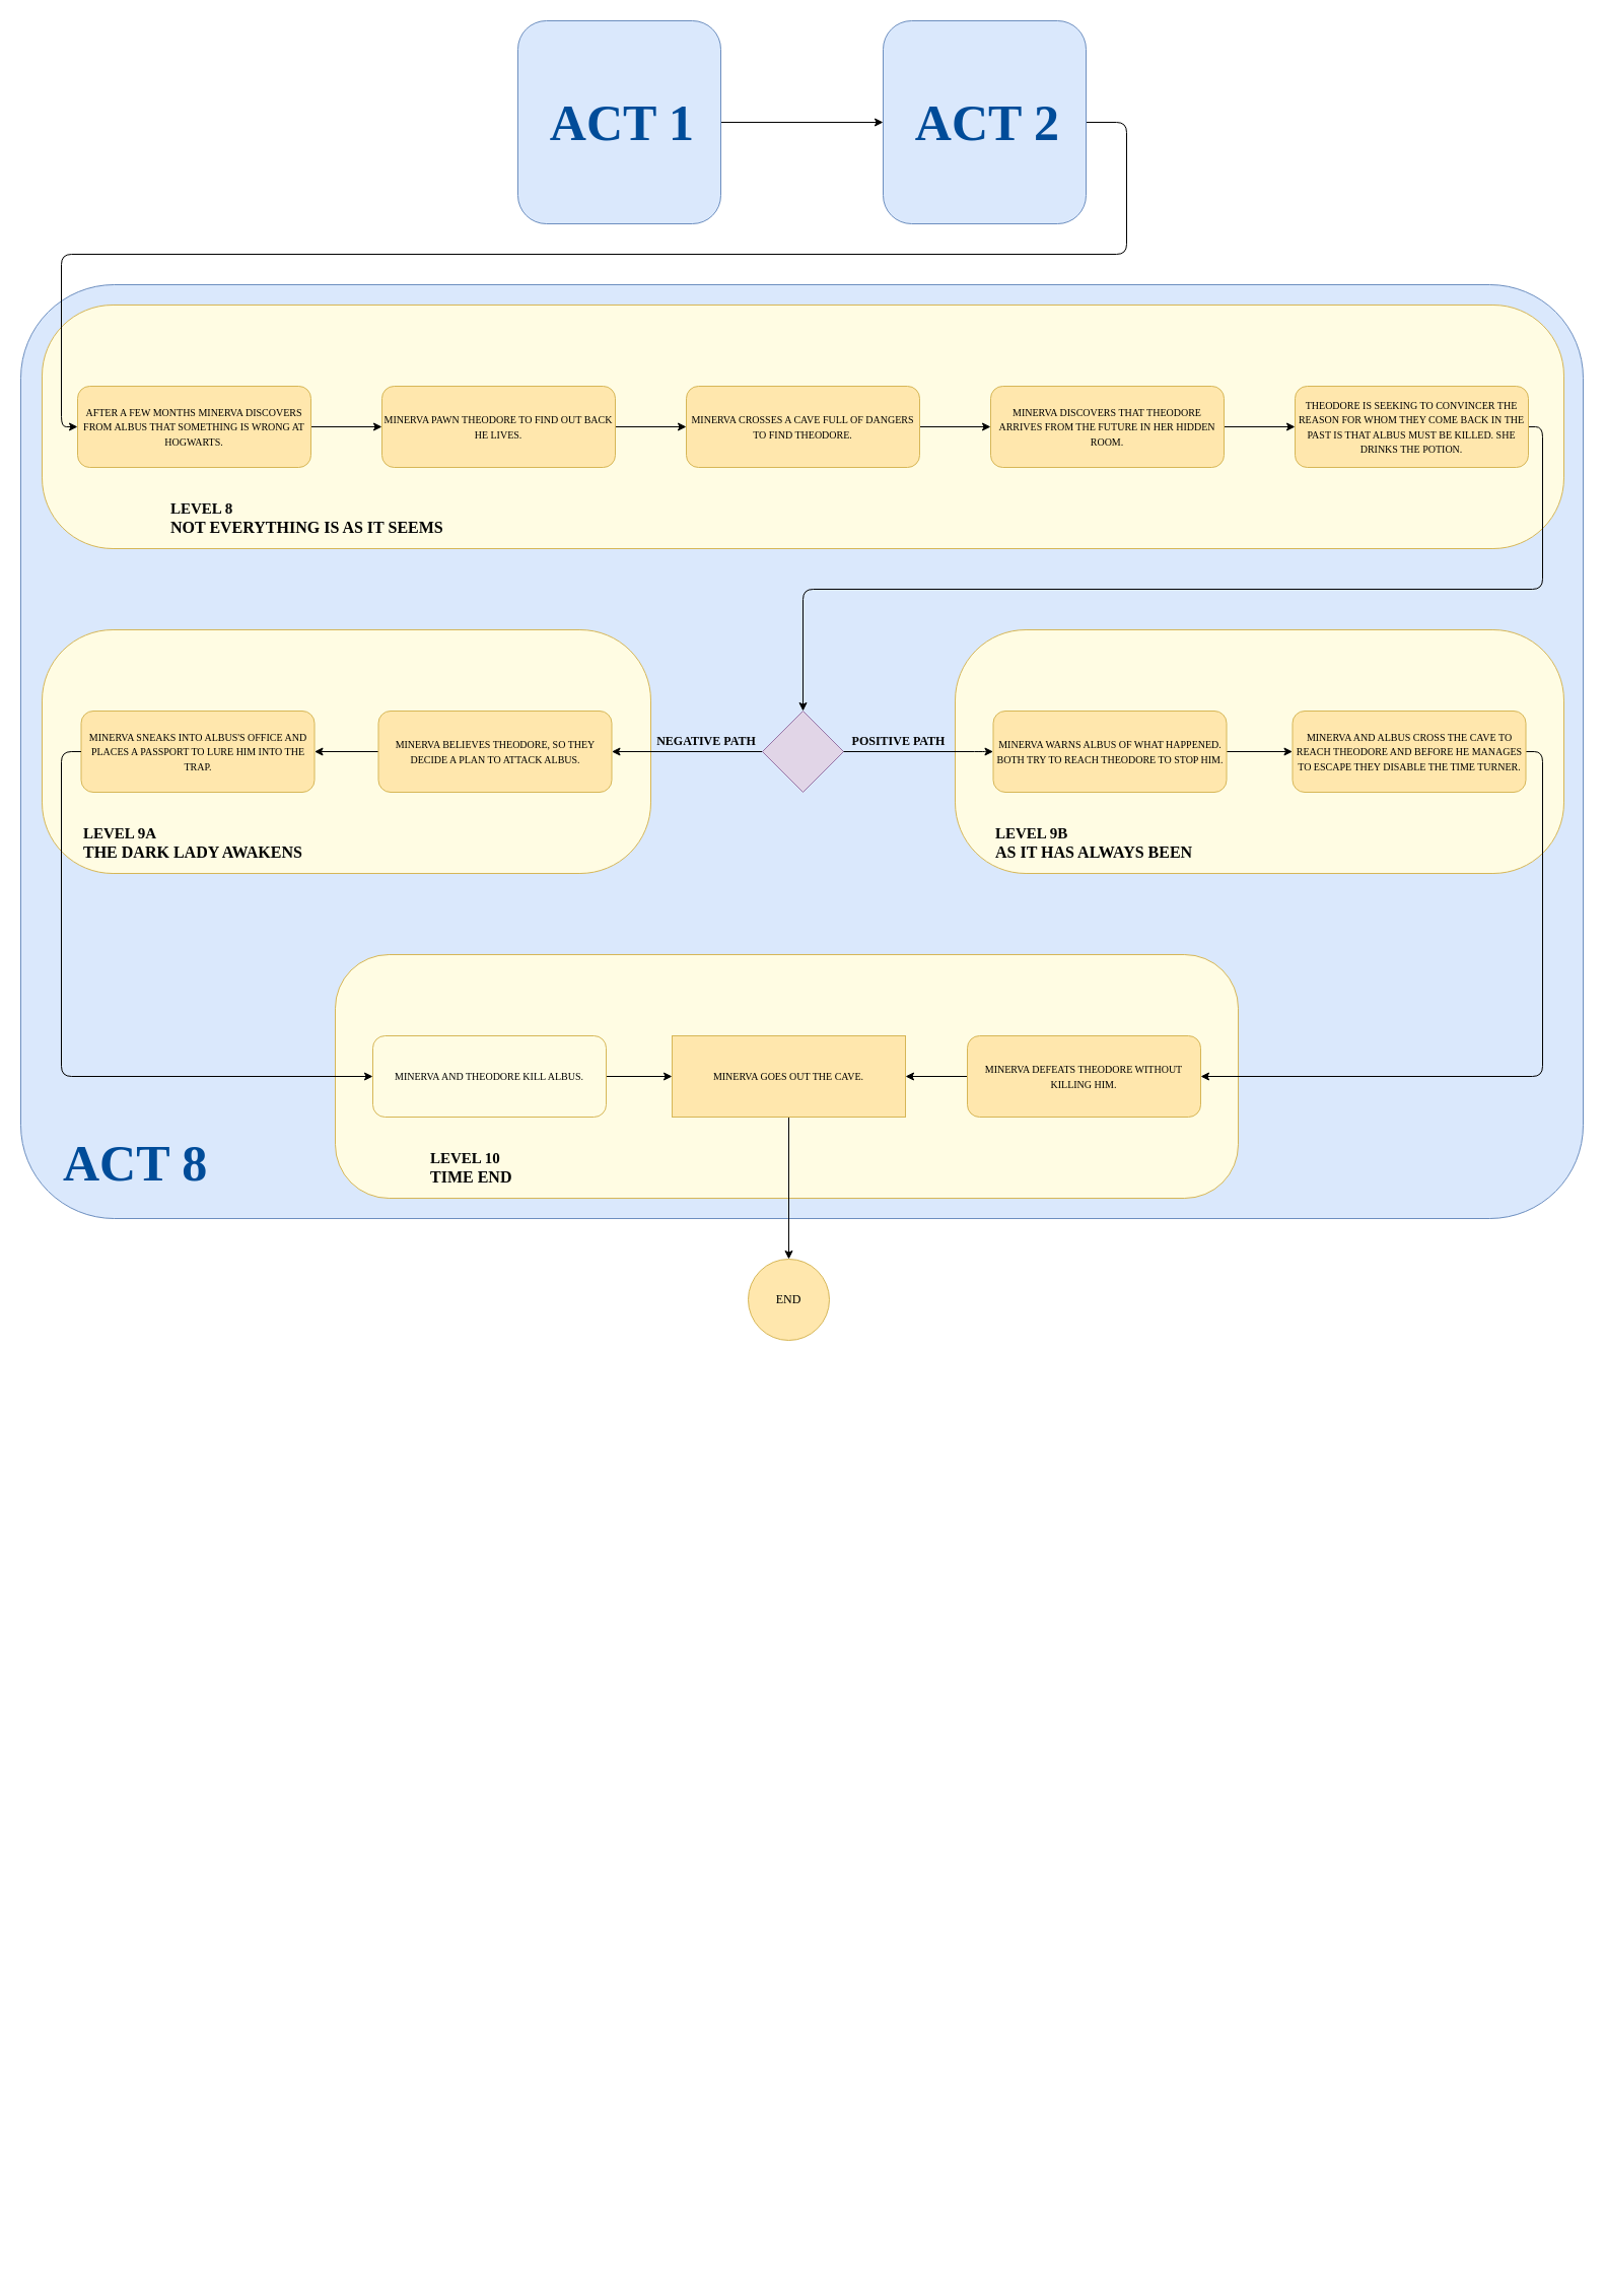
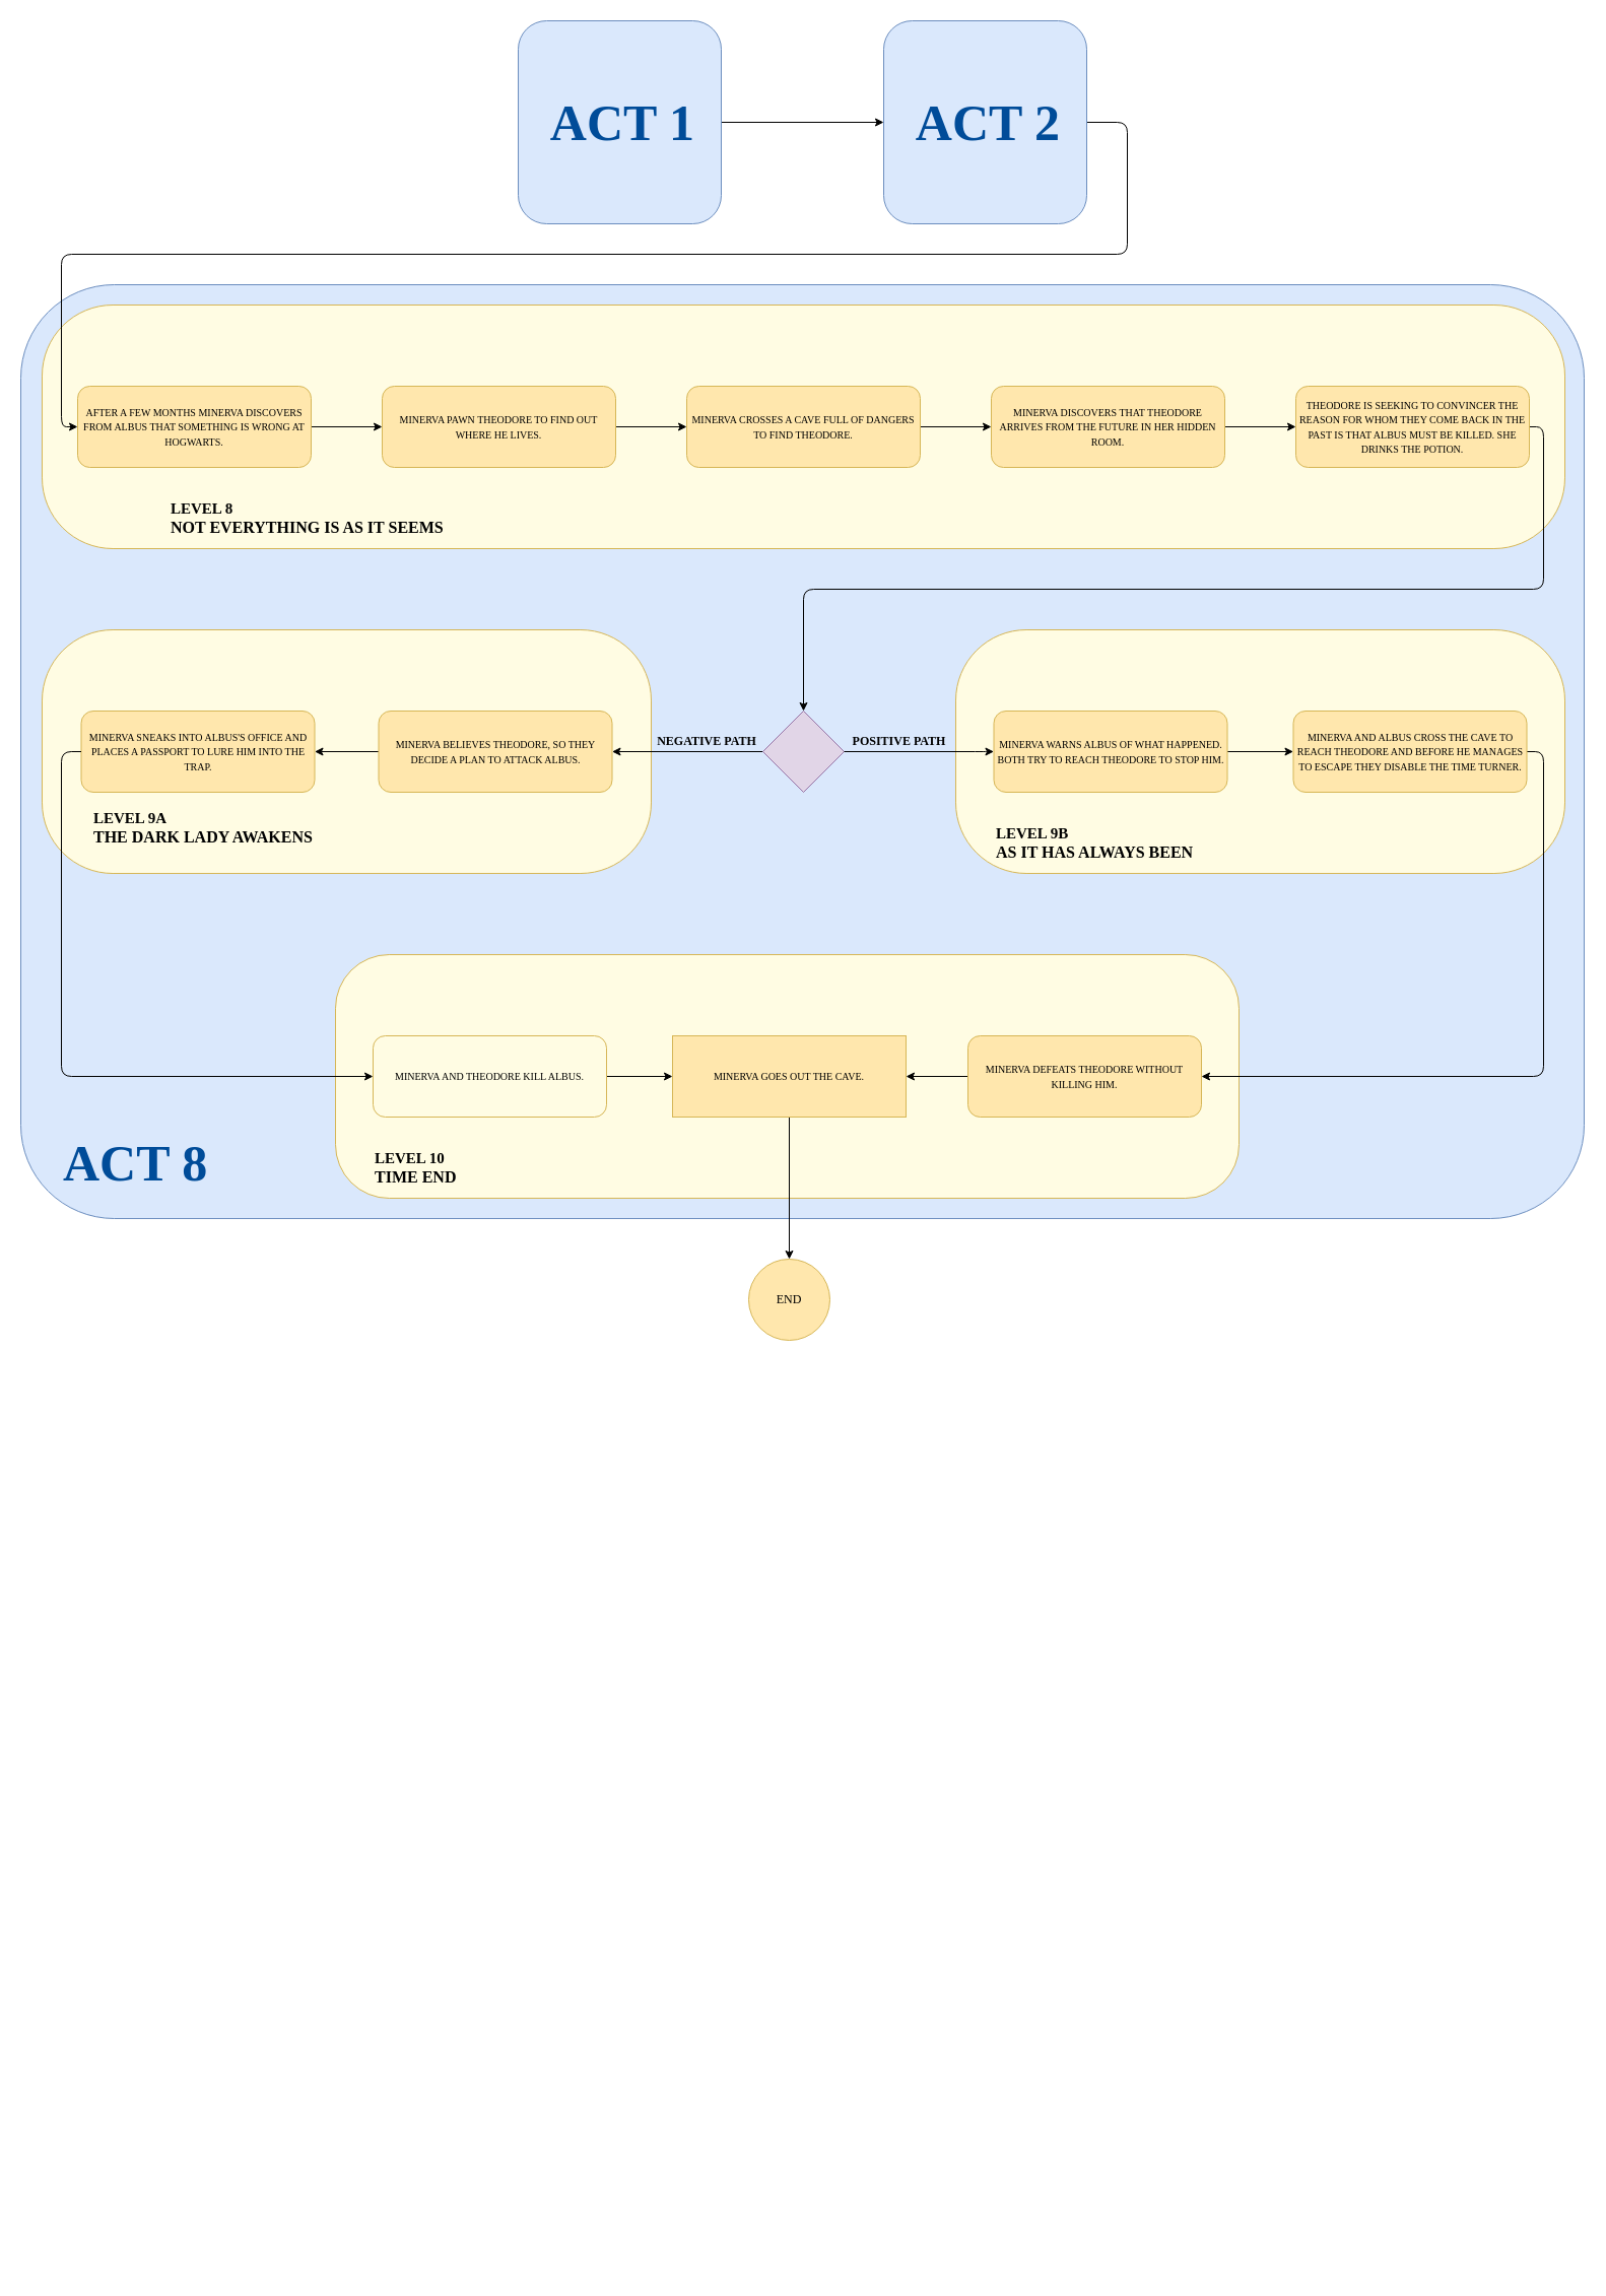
- <mxCell id="7" value="&lt;font face=&quot;comfortaa&quot;&gt;&lt;span style=&quot;font-size: 10px&quot;&gt;MINERVA PAWN THEODORE TO FIND OUT BACK HE LIVES.&lt;/span&gt;&lt;/font&gt;" style="rounded=1;whiteSpace=wrap;html=1;strokeColor=#d6b656;fillColor=#FFE7AD;align=center;perimeterSpacing=0;spacingTop=0;shadow=0;" parent="1" vertex="1"><mxGeometry x="376" y="380" width="230" height="80" as="geometry" /></mxCell>
+ <mxCell id="7" value="&lt;font face=&quot;comfortaa&quot;&gt;&lt;span style=&quot;font-size: 10px&quot;&gt;MINERVA PAWN THEODORE TO FIND OUT WHERE HE LIVES.&lt;/span&gt;&lt;/font&gt;" style="rounded=1;whiteSpace=wrap;html=1;strokeColor=#d6b656;fillColor=#FFE7AD;align=center;perimeterSpacing=0;spacingTop=0;shadow=0;" parent="1" vertex="1"><mxGeometry x="376" y="380" width="230" height="80" as="geometry" /></mxCell>
- <mxCell id="12" value="&lt;font&gt;&lt;b&gt;&lt;span style=&quot;font-size: 15px&quot;&gt;LEVEL 9A&lt;br&gt;&lt;div&gt;&lt;span style=&quot;font-weight: normal&quot; id=&quot;docs-internal-guid-8447bf19-7fff-2ecb-492c-ed1e44df459d&quot;&gt;&lt;span style=&quot;font-size: 12pt ; font-family: &amp;quot;comfortaa&amp;quot; , cursive ; background-color: transparent ; font-weight: 700 ; vertical-align: baseline&quot;&gt;THE DARK LADY AWAKENS&lt;/span&gt;&lt;/span&gt;&lt;br&gt;&lt;/div&gt;&lt;/span&gt;&lt;/b&gt;&lt;/font&gt;" style="text;html=1;strokeColor=none;fillColor=none;align=left;verticalAlign=middle;whiteSpace=wrap;rounded=0;shadow=0;fontFamily=Comfortaa;fontSource=https%3A%2F%2Ffonts.googleapis.com%2Fcss%3Ffamily%3DComfortaa;" parent="1" vertex="1"><mxGeometry x="79.5" y="820" width="280" height="20" as="geometry" /></mxCell>
+ <mxCell id="12" value="&lt;font&gt;&lt;b&gt;&lt;span style=&quot;font-size: 15px&quot;&gt;LEVEL 9A&lt;br&gt;&lt;div&gt;&lt;span style=&quot;font-weight: normal&quot; id=&quot;docs-internal-guid-8447bf19-7fff-2ecb-492c-ed1e44df459d&quot;&gt;&lt;span style=&quot;font-size: 12pt ; font-family: &amp;quot;comfortaa&amp;quot; , cursive ; background-color: transparent ; font-weight: 700 ; vertical-align: baseline&quot;&gt;THE DARK LADY AWAKENS&lt;/span&gt;&lt;/span&gt;&lt;br&gt;&lt;/div&gt;&lt;/span&gt;&lt;/b&gt;&lt;/font&gt;" style="text;html=1;strokeColor=none;fillColor=none;align=left;verticalAlign=middle;whiteSpace=wrap;rounded=0;shadow=0;fontFamily=Comfortaa;fontSource=https%3A%2F%2Ffonts.googleapis.com%2Fcss%3Ffamily%3DComfortaa;" parent="1" vertex="1"><mxGeometry x="89.5" y="805" width="280" height="20" as="geometry" /></mxCell>
- <mxCell id="51" value="&lt;font style=&quot;font-size: 15px&quot;&gt;&lt;b&gt;LEVEL 10&lt;br&gt;&lt;/b&gt;&lt;span id=&quot;docs-internal-guid-6b62fdcf-7fff-054c-3eef-47ed2628a3a1&quot;&gt;&lt;span style=&quot;font-size: 12pt ; font-family: &amp;quot;comfortaa&amp;quot; , cursive ; background-color: transparent ; font-weight: 700 ; vertical-align: baseline&quot;&gt;TIME END&lt;/span&gt;&lt;/span&gt;&lt;b&gt;&lt;br&gt;&lt;/b&gt;&lt;/font&gt;" style="text;html=1;strokeColor=none;fillColor=none;align=left;verticalAlign=middle;whiteSpace=wrap;rounded=0;shadow=0;fontFamily=Comfortaa;fontSource=https%3A%2F%2Ffonts.googleapis.com%2Fcss%3Ffamily%3DComfortaa;" parent="1" vertex="1"><mxGeometry x="422" y="1140" width="316" height="20" as="geometry" /></mxCell>
+ <mxCell id="51" value="&lt;font style=&quot;font-size: 15px&quot;&gt;&lt;b&gt;LEVEL 10&lt;br&gt;&lt;/b&gt;&lt;span id=&quot;docs-internal-guid-6b62fdcf-7fff-054c-3eef-47ed2628a3a1&quot;&gt;&lt;span style=&quot;font-size: 12pt ; font-family: &amp;quot;comfortaa&amp;quot; , cursive ; background-color: transparent ; font-weight: 700 ; vertical-align: baseline&quot;&gt;TIME END&lt;/span&gt;&lt;/span&gt;&lt;b&gt;&lt;br&gt;&lt;/b&gt;&lt;/font&gt;" style="text;html=1;strokeColor=none;fillColor=none;align=left;verticalAlign=middle;whiteSpace=wrap;rounded=0;shadow=0;fontFamily=Comfortaa;fontSource=https%3A%2F%2Ffonts.googleapis.com%2Fcss%3Ffamily%3DComfortaa;" parent="1" vertex="1"><mxGeometry x="367" y="1140" width="316" height="20" as="geometry" /></mxCell>
